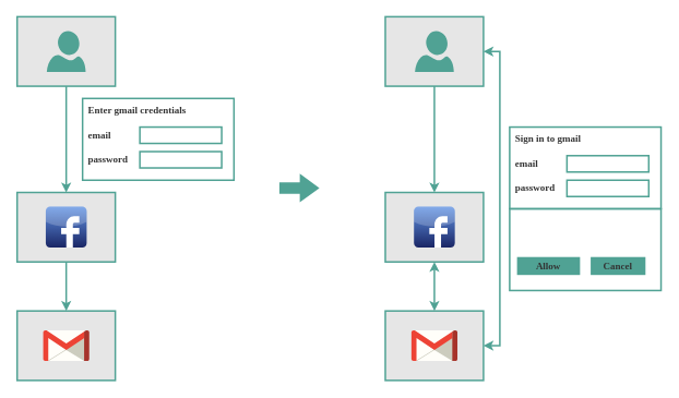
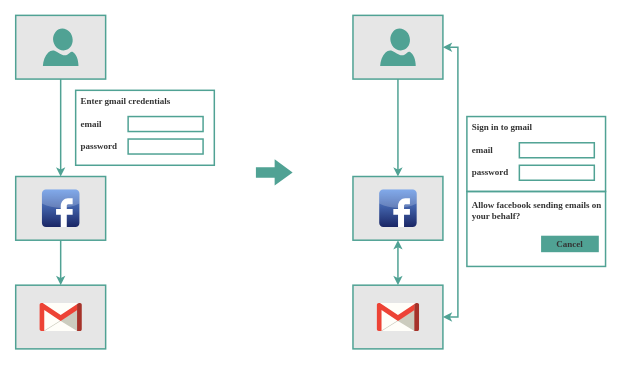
+ <mxCell id="32" value="Allow facebook sending emails on your behalf?" style="text;html=1;strokeColor=none;fillColor=none;align=left;verticalAlign=middle;whiteSpace=wrap;rounded=0;fontColor=#333333;fontFamily=Tahoma;fontStyle=1" vertex="1" parent="1"><mxGeometry x="627" y="265" width="175" height="30" as="geometry" /></mxCell>
- <mxCell id="33" value="&lt;font face=&quot;Tahoma&quot;&gt;&lt;b style=&quot;&quot;&gt;Allow&lt;/b&gt;&lt;/font&gt;" style="rounded=0;whiteSpace=wrap;html=1;fontColor=#333333;fillColor=#50A294;strokeColor=#50A294;strokeWidth=2;labelBackgroundColor=none;" vertex="1" parent="1"><mxGeometry x="632" y="315" width="75" height="20" as="geometry" /></mxCell>
- <mxCell id="34" value="&lt;font face=&quot;Tahoma&quot;&gt;&lt;b style=&quot;&quot;&gt;Cancel&lt;/b&gt;&lt;/font&gt;" style="rounded=0;whiteSpace=wrap;html=1;fontColor=#333333;fillColor=#50A294;strokeColor=#50A294;strokeWidth=2;labelBackgroundColor=none;" vertex="1" parent="1"><mxGeometry x="722" y="315" width="65" height="20" as="geometry" /></mxCell>
+ <mxCell id="34" value="&lt;font face=&quot;Tahoma&quot;&gt;&lt;b style=&quot;&quot;&gt;Cancel&lt;/b&gt;&lt;/font&gt;" style="rounded=0;whiteSpace=wrap;html=1;fontColor=#333333;fillColor=#50A294;strokeColor=#50A294;strokeWidth=2;labelBackgroundColor=none;" vertex="1" parent="1"><mxGeometry x="722" y="315" width="75" height="20" as="geometry" /></mxCell>
